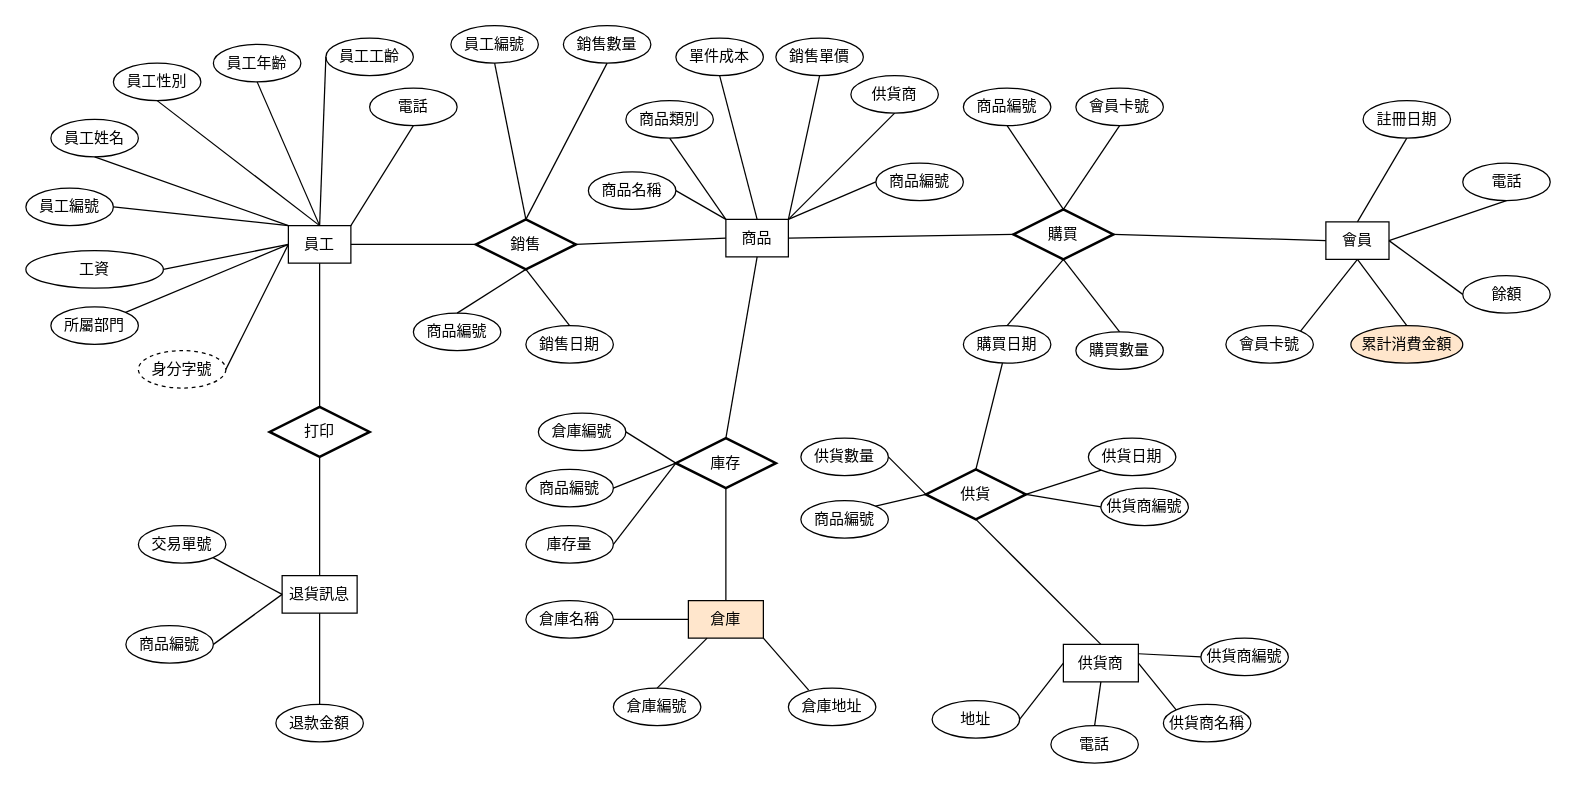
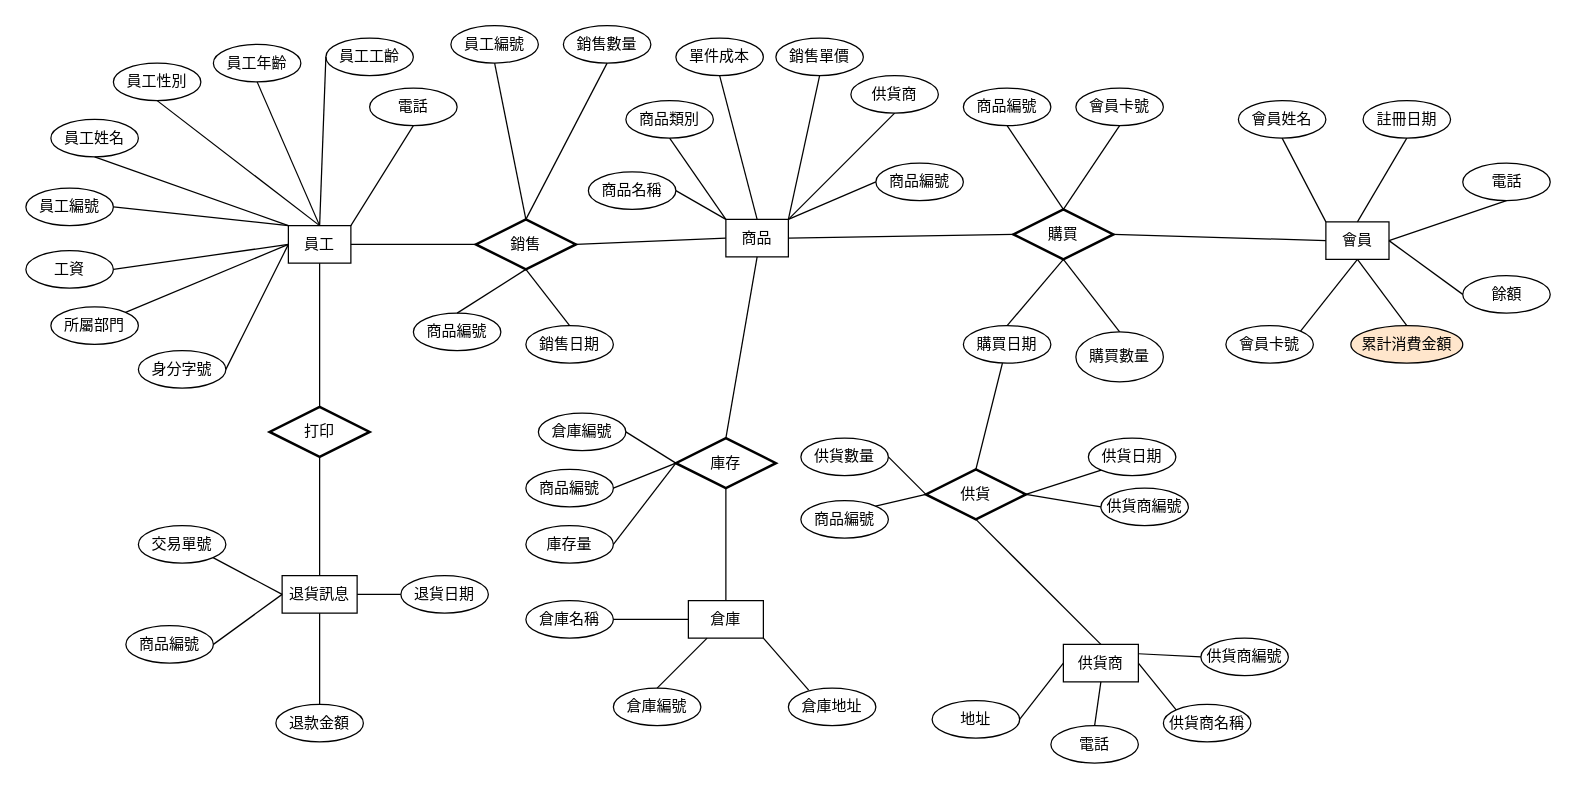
+ <mxCell id="69" value="會員姓名" style="ellipse;whiteSpace=wrap;html=1;" vertex="1" parent="1"><mxGeometry x="990" y="80" width="70" height="30" as="geometry" /></mxCell>
+ <mxCell id="74" value="" style="endArrow=none;html=1;rounded=0;exitX=0;exitY=0;exitDx=0;exitDy=0;entryX=0.5;entryY=1;entryDx=0;entryDy=0;" edge="1" parent="1" source="67" target="69"><mxGeometry relative="1" as="geometry"><mxPoint x="1000.5" y="127" as="sourcePoint" /><mxPoint x="1160.5" y="127" as="targetPoint" /></mxGeometry></mxCell>
- <mxCell id="20" value="工資" style="ellipse;whiteSpace=wrap;html=1;" vertex="1" parent="1"><mxGeometry x="20" y="200" width="110" height="30" as="geometry" /></mxCell>
+ <mxCell id="20" value="工資" style="ellipse;whiteSpace=wrap;html=1;" vertex="1" parent="1"><mxGeometry x="20" y="200" width="70" height="30" as="geometry" /></mxCell>
- <mxCell id="61" value="購買數量" style="ellipse;whiteSpace=wrap;html=1;" vertex="1" parent="1"><mxGeometry x="860" y="265" width="70" height="30" as="geometry" /></mxCell>
+ <mxCell id="61" value="購買數量" style="ellipse;whiteSpace=wrap;html=1;" vertex="1" parent="1"><mxGeometry x="860" y="265" width="70" height="40" as="geometry" /></mxCell>
- <mxCell id="18" value="身分字號" style="ellipse;whiteSpace=wrap;html=1;dashed=1;" vertex="1" parent="1"><mxGeometry x="110" y="280" width="70" height="30" as="geometry" /></mxCell>
+ <mxCell id="18" value="身分字號" style="ellipse;whiteSpace=wrap;html=1;" vertex="1" parent="1"><mxGeometry x="110" y="280" width="70" height="30" as="geometry" /></mxCell>
+ <mxCell id="7" value="" style="endArrow=none;html=1;rounded=0;exitX=1;exitY=0.5;exitDx=0;exitDy=0;entryX=0;entryY=0.5;entryDx=0;entryDy=0;" edge="1" parent="1" source="2" target="4"><mxGeometry relative="1" as="geometry"><mxPoint x="170" y="435" as="sourcePoint" /><mxPoint x="300" y="465" as="targetPoint" /></mxGeometry></mxCell>
+ <mxCell id="4" value="退貨日期" style="ellipse;whiteSpace=wrap;html=1;" vertex="1" parent="1"><mxGeometry x="320" y="460" width="70" height="30" as="geometry" /></mxCell>
- <mxCell id="90" value="倉庫" style="html=1;whiteSpace=wrap;fillColor=#ffe6cc;" vertex="1" parent="1"><mxGeometry x="550" y="480" width="60" height="30" as="geometry" /></mxCell>
+ <mxCell id="90" value="倉庫" style="html=1;whiteSpace=wrap;" vertex="1" parent="1"><mxGeometry x="550" y="480" width="60" height="30" as="geometry" /></mxCell>
